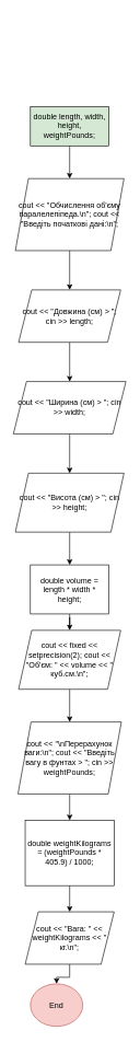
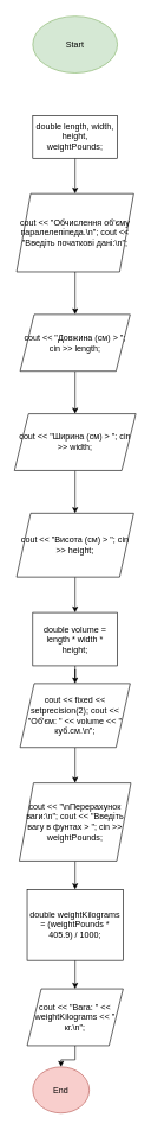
+ <mxCell id="2" value="Start" style="ellipse;whiteSpace=wrap;html=1;fillColor=#d5e8d4;strokeColor=#82b366;" vertex="1" parent="1"><mxGeometry x="46" y="20" width="120" height="80" as="geometry" /></mxCell>
- <mxCell id="4" value="double length, width, height, weightPounds;" style="rounded=0;whiteSpace=wrap;html=1;fillColor=#d5e8d4;" vertex="1" parent="1"><mxGeometry x="46" y="160" width="120" height="60" as="geometry" /></mxCell>
+ <mxCell id="4" value="double length, width, height, weightPounds;" style="rounded=0;whiteSpace=wrap;html=1;" vertex="1" parent="1"><mxGeometry x="46" y="160" width="120" height="60" as="geometry" /></mxCell>
